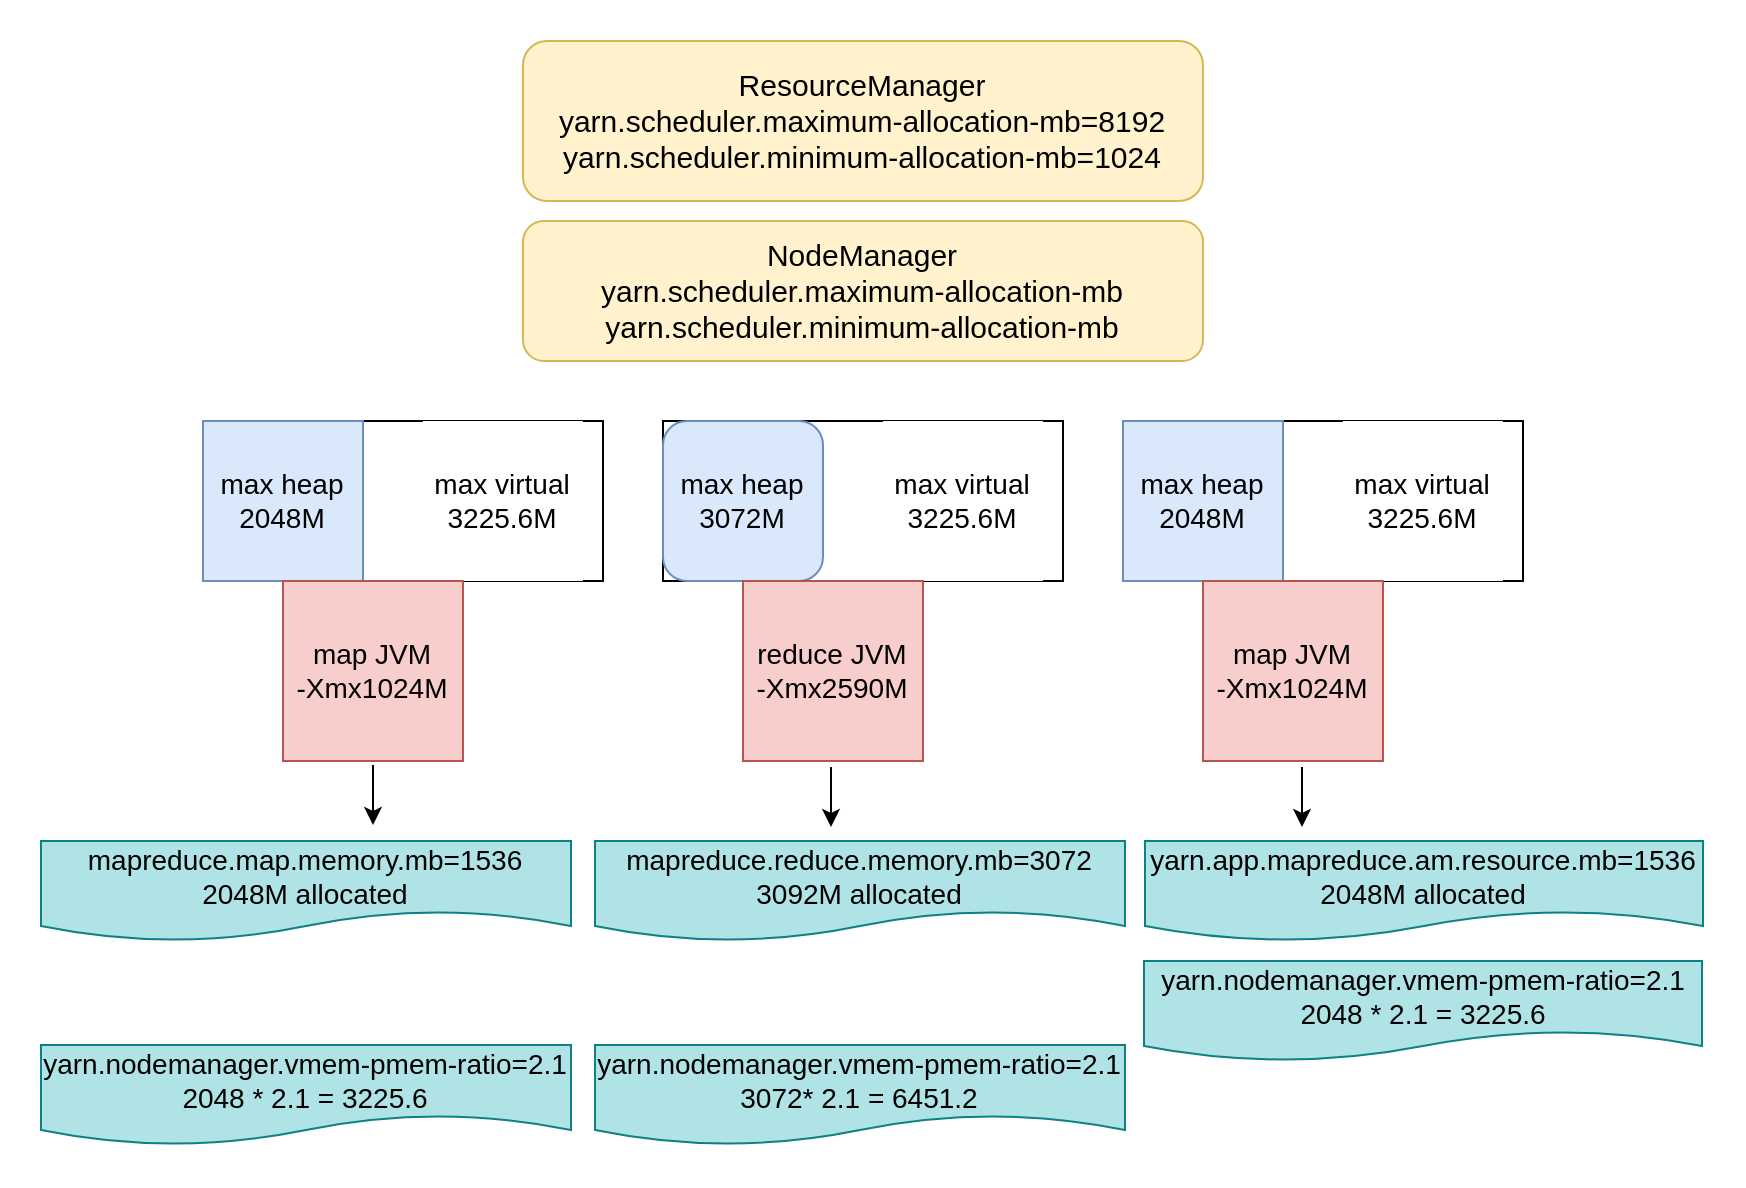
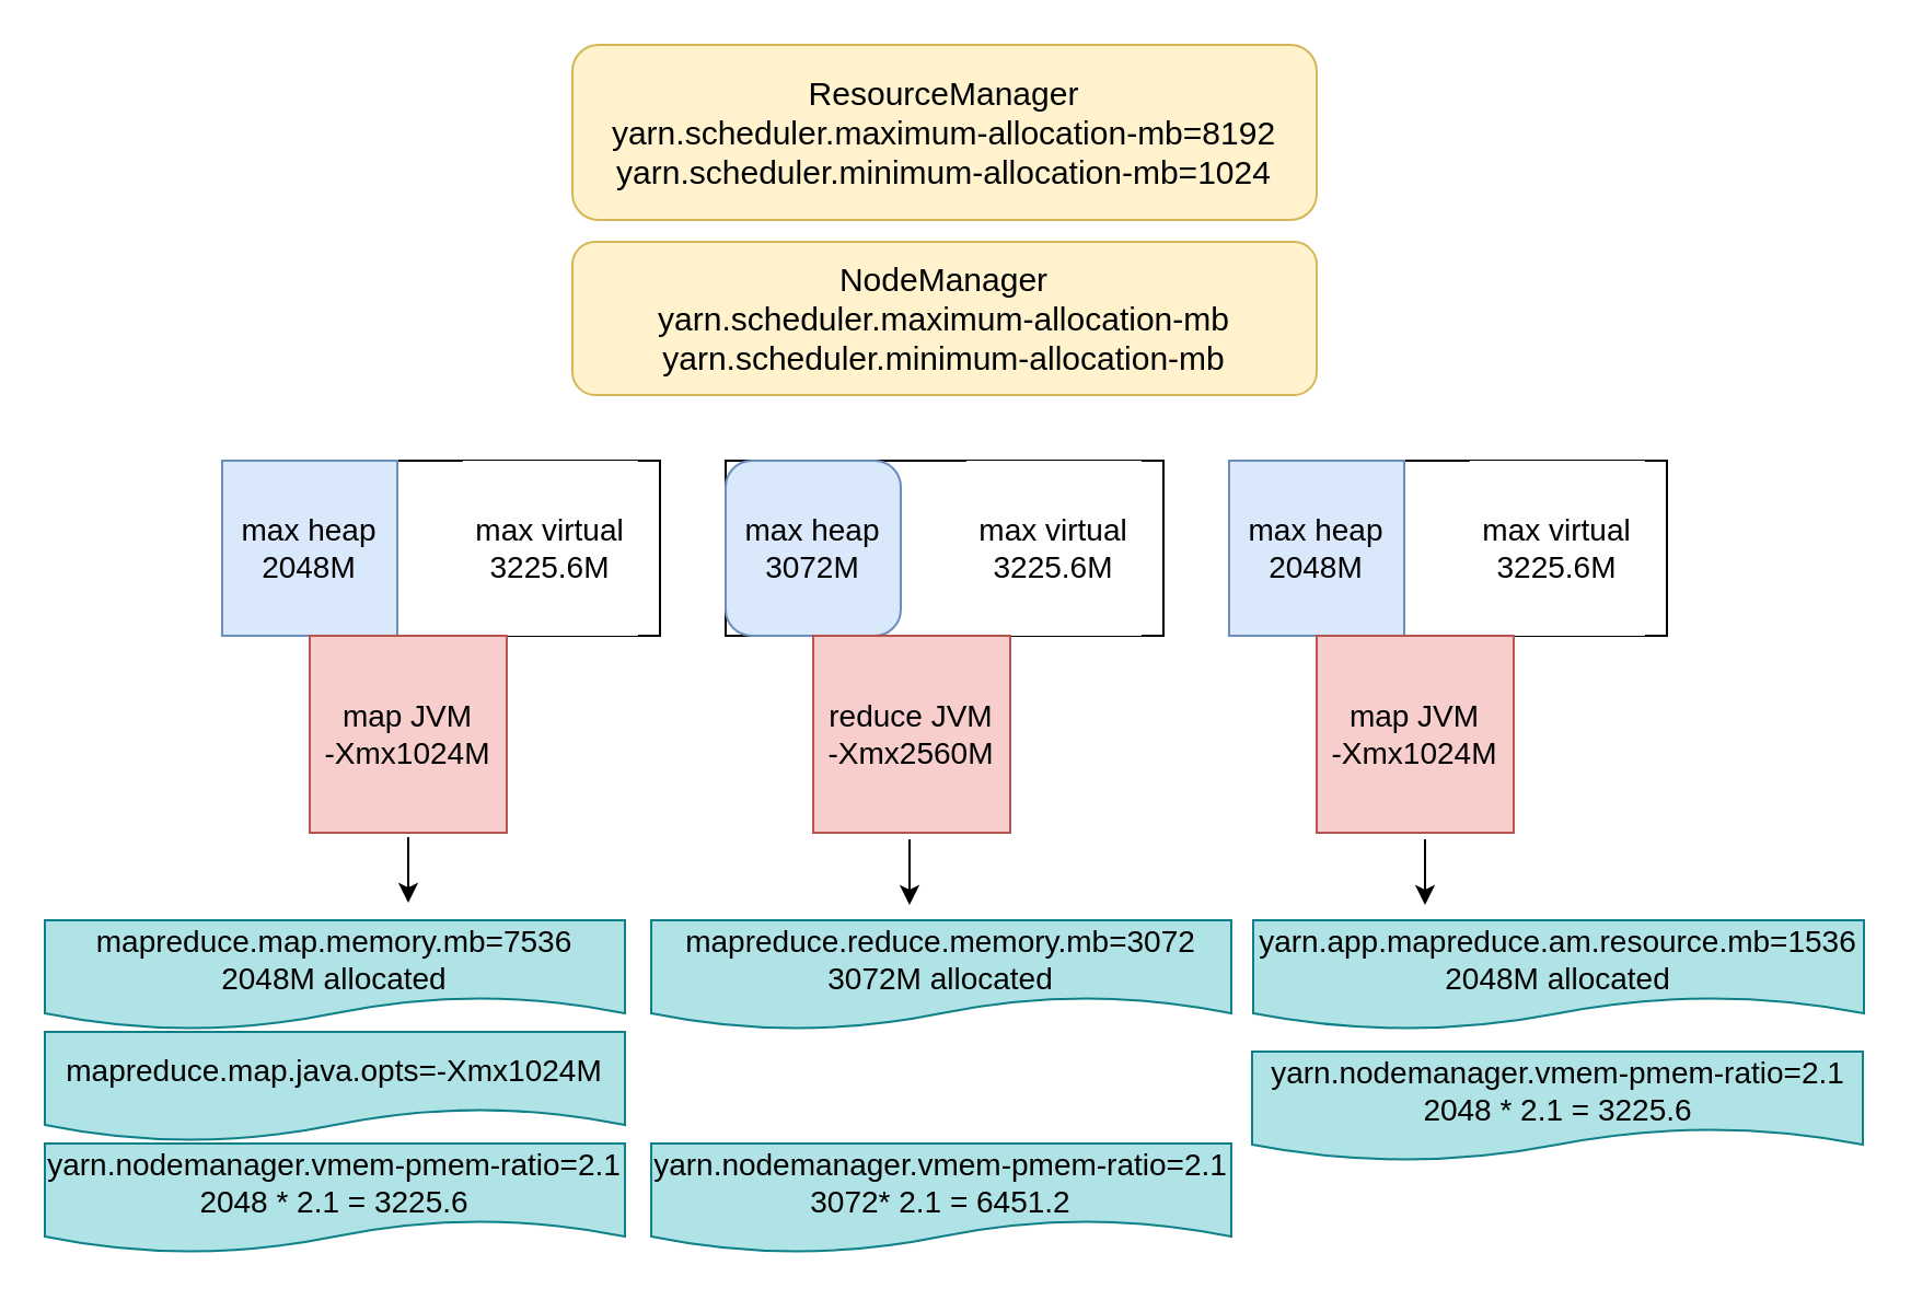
- <mxCell id="12" value="reduce JVM&lt;br&gt;-Xmx2590M" style="whiteSpace=wrap;html=1;aspect=fixed;fontSize=14;fillColor=#f8cecc;strokeColor=#b85450;" vertex="1" parent="1"><mxGeometry x="371" y="290" width="90" height="90" as="geometry" /></mxCell>
+ <mxCell id="12" value="reduce JVM&lt;br&gt;-Xmx2560M" style="whiteSpace=wrap;html=1;aspect=fixed;fontSize=14;fillColor=#f8cecc;strokeColor=#b85450;" vertex="1" parent="1"><mxGeometry x="371" y="290" width="90" height="90" as="geometry" /></mxCell>
- <mxCell id="13" value="mapreduce.map.memory.mb=1536&lt;br&gt;2048M allocated" style="shape=document;whiteSpace=wrap;html=1;boundedLbl=1;rounded=0;fontSize=14;fillColor=#b0e3e6;strokeColor=#0e8088;" vertex="1" parent="1"><mxGeometry x="20" y="420" width="265" height="50" as="geometry" /></mxCell>
+ <mxCell id="13" value="mapreduce.map.memory.mb=7536&lt;br&gt;2048M allocated" style="shape=document;whiteSpace=wrap;html=1;boundedLbl=1;rounded=0;fontSize=14;fillColor=#b0e3e6;strokeColor=#0e8088;" vertex="1" parent="1"><mxGeometry x="20" y="420" width="265" height="50" as="geometry" /></mxCell>
- <mxCell id="20" value="mapreduce.reduce.memory.mb=3072&lt;br&gt;3092M allocated" style="shape=document;whiteSpace=wrap;html=1;boundedLbl=1;rounded=0;fontSize=14;fillColor=#b0e3e6;strokeColor=#0e8088;" vertex="1" parent="1"><mxGeometry x="297" y="420" width="265" height="50" as="geometry" /></mxCell>
+ <mxCell id="20" value="mapreduce.reduce.memory.mb=3072&lt;br&gt;3072M allocated" style="shape=document;whiteSpace=wrap;html=1;boundedLbl=1;rounded=0;fontSize=14;fillColor=#b0e3e6;strokeColor=#0e8088;" vertex="1" parent="1"><mxGeometry x="297" y="420" width="265" height="50" as="geometry" /></mxCell>
+ <mxCell id="14" value="mapreduce.map.java.opts=-Xmx1024M" style="shape=document;whiteSpace=wrap;html=1;boundedLbl=1;rounded=0;fontSize=14;fillColor=#b0e3e6;strokeColor=#0e8088;" vertex="1" parent="1"><mxGeometry x="20" y="471" width="265" height="50" as="geometry" /></mxCell>
